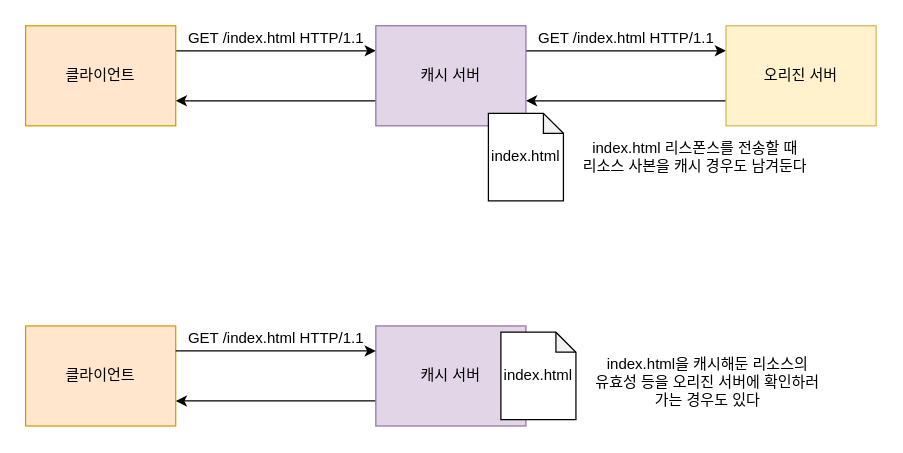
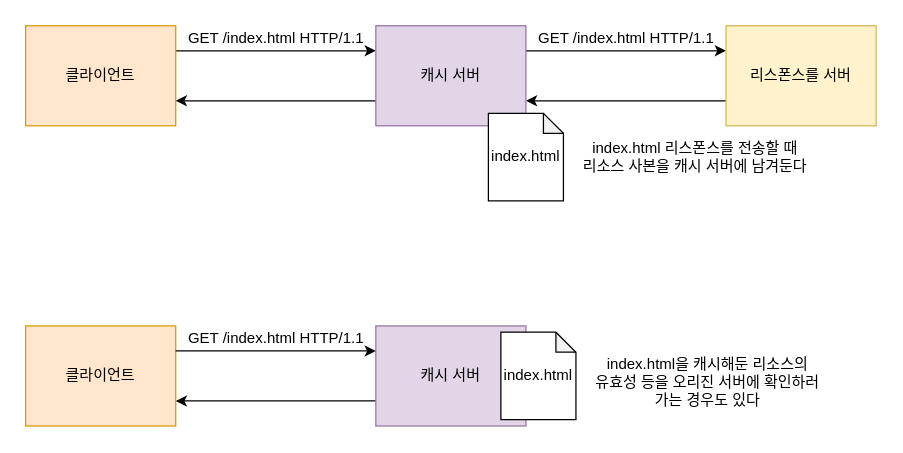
- <mxCell id="8" value="오리진 서버" style="rounded=0;whiteSpace=wrap;html=1;fillColor=#fff2cc;strokeColor=#d6b656;" parent="1" vertex="1"><mxGeometry x="580" y="20" width="120" height="80" as="geometry" /></mxCell>
+ <mxCell id="8" value="리스폰스를 서버" style="rounded=0;whiteSpace=wrap;html=1;fillColor=#fff2cc;strokeColor=#d6b656;" parent="1" vertex="1"><mxGeometry x="580" y="20" width="120" height="80" as="geometry" /></mxCell>
- <mxCell id="12" value="index.html 리스폰스를 전송할 때&lt;br&gt;리소스 사본을 캐시 경우도 남겨둔다" style="text;html=1;align=center;verticalAlign=middle;resizable=0;points=[];autosize=1;strokeColor=none;fillColor=none;" parent="1" vertex="1"><mxGeometry x="450" y="110" width="210" height="30" as="geometry" /></mxCell>
+ <mxCell id="12" value="index.html 리스폰스를 전송할 때&lt;br&gt;리소스 사본을 캐시 서버에 남겨둔다" style="text;html=1;align=center;verticalAlign=middle;resizable=0;points=[];autosize=1;strokeColor=none;fillColor=none;" parent="1" vertex="1"><mxGeometry x="450" y="110" width="210" height="30" as="geometry" /></mxCell>
